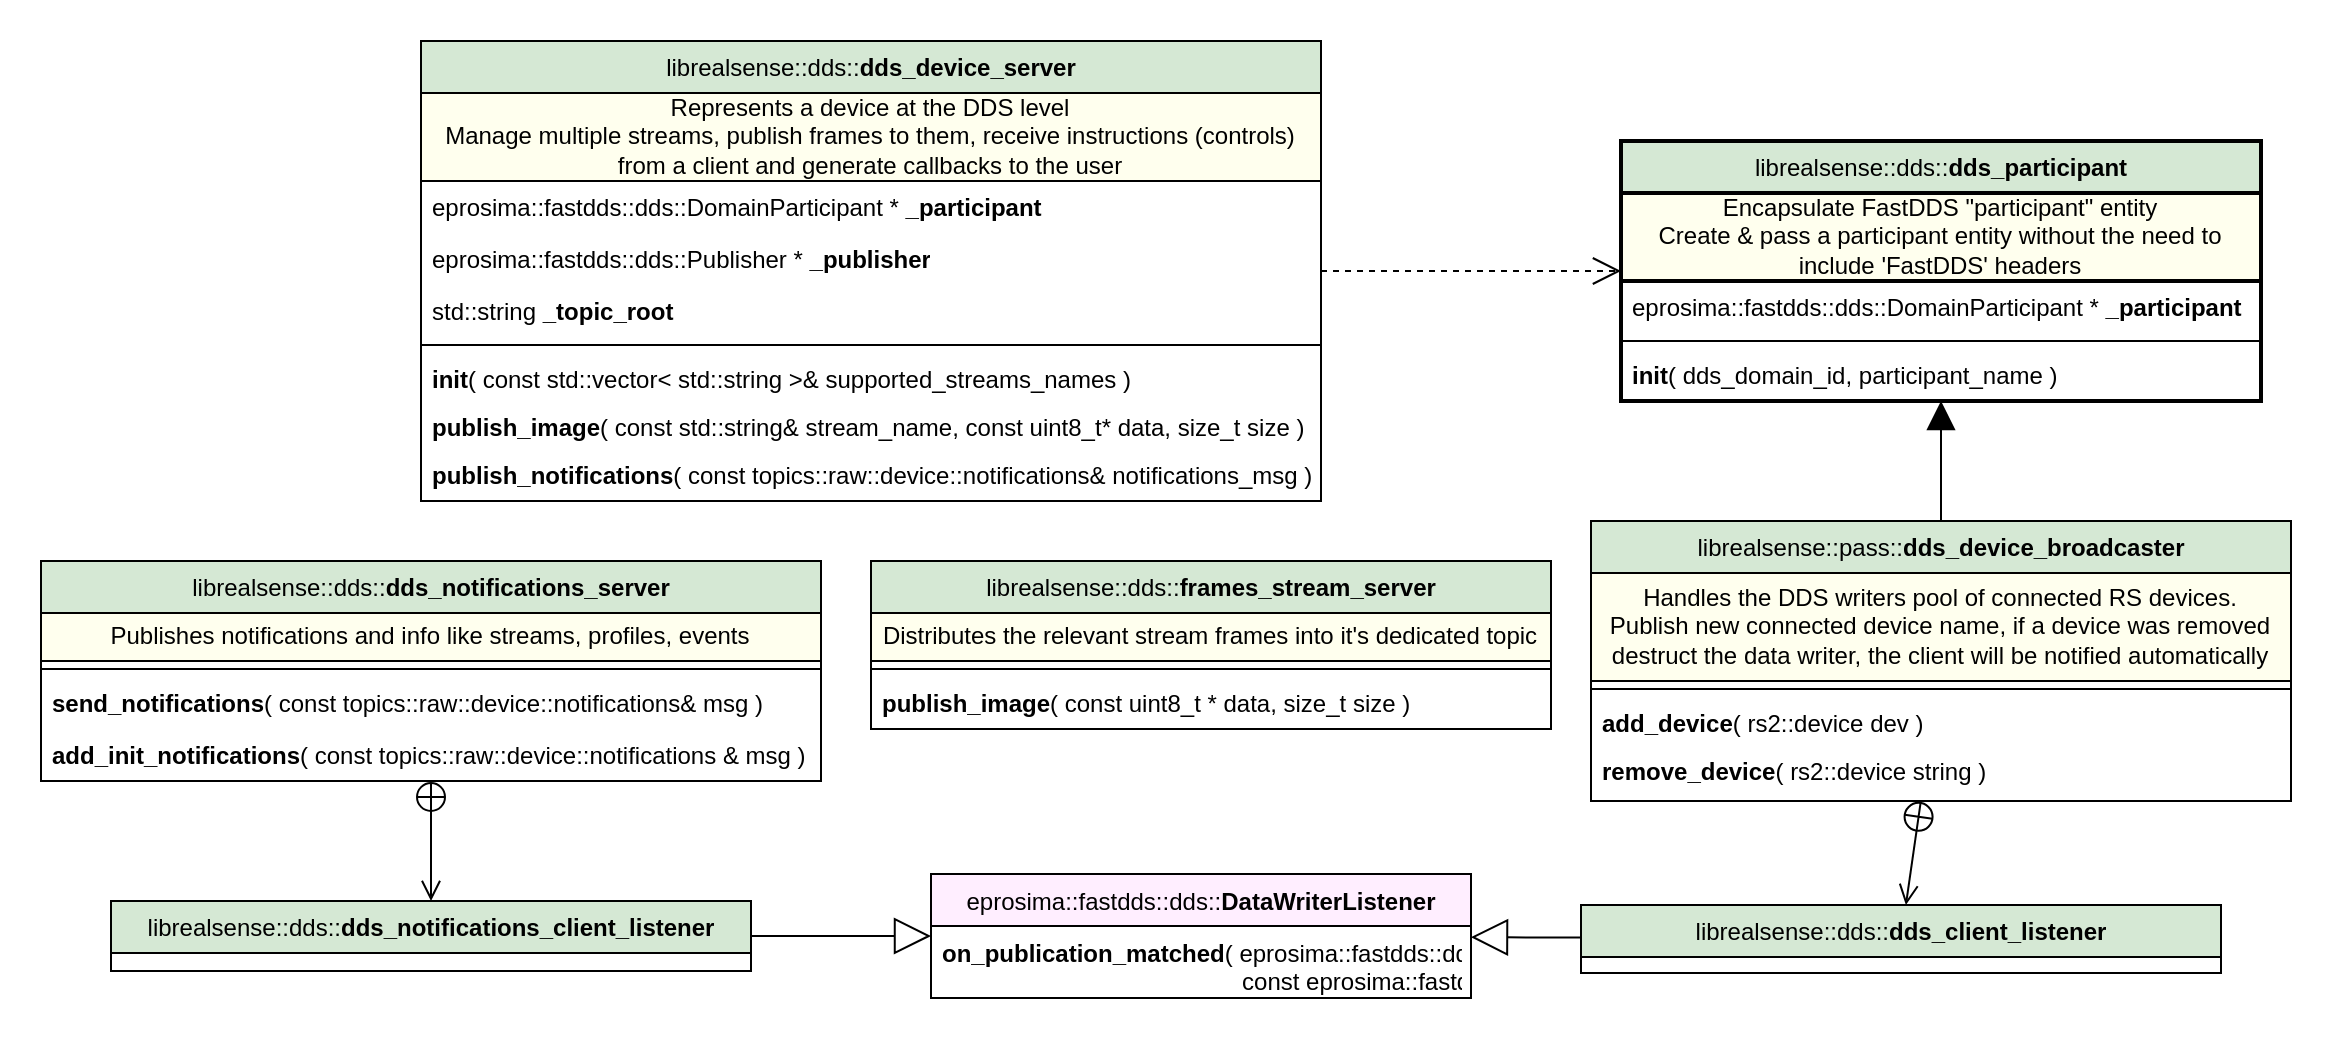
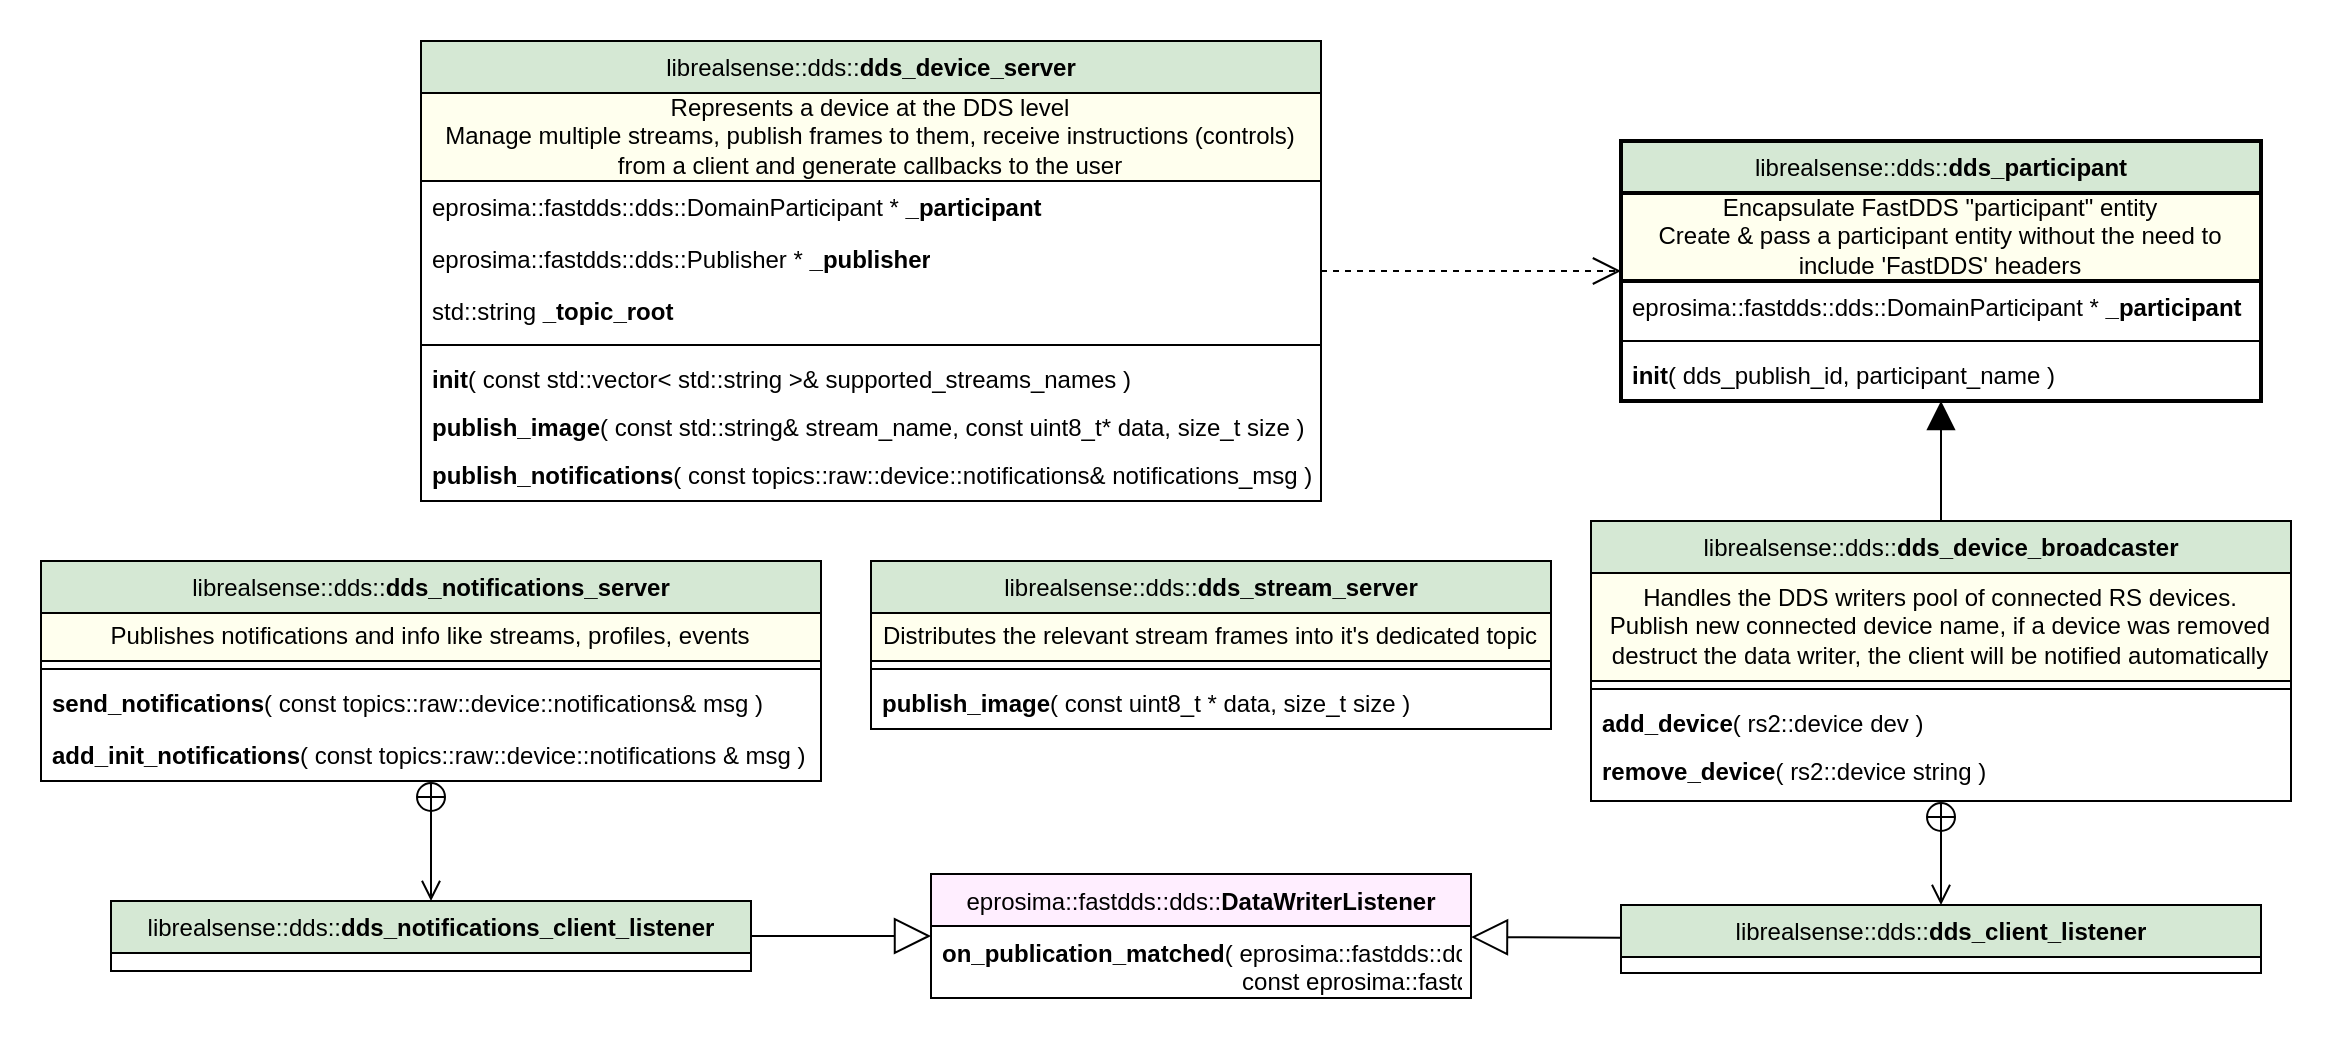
- <mxCell id="6" value="&lt;b&gt;init&lt;/b&gt;( dds_domain_id, participant_name )" style="text;align=left;verticalAlign=top;spacingLeft=4;spacingRight=4;overflow=hidden;rotatable=0;points=[[0,0.5],[1,0.5]];portConstraint=eastwest;html=1;" parent="2" vertex="1"><mxGeometry y="104" width="320" height="24" as="geometry" /></mxCell>
+ <mxCell id="6" value="&lt;b&gt;init&lt;/b&gt;( dds_publish_id, participant_name )" style="text;align=left;verticalAlign=top;spacingLeft=4;spacingRight=4;overflow=hidden;rotatable=0;points=[[0,0.5],[1,0.5]];portConstraint=eastwest;html=1;" parent="2" vertex="1"><mxGeometry y="104" width="320" height="24" as="geometry" /></mxCell>
- <mxCell id="27" value="librealsense::pass::&lt;b&gt;dds_device_broadcaster&lt;/b&gt;" style="swimlane;fontStyle=0;align=center;verticalAlign=top;childLayout=stackLayout;horizontal=1;startSize=26;horizontalStack=0;resizeParent=1;resizeLast=0;collapsible=1;marginBottom=0;rounded=0;shadow=0;strokeWidth=1;html=1;fillColor=#D5E8D4;" parent="1" vertex="1"><mxGeometry x="795" y="260" width="350" height="140" as="geometry"><mxRectangle x="230" y="140" width="160" height="26" as="alternateBounds" /></mxGeometry></mxCell>
+ <mxCell id="27" value="librealsense::dds::&lt;b&gt;dds_device_broadcaster&lt;/b&gt;" style="swimlane;fontStyle=0;align=center;verticalAlign=top;childLayout=stackLayout;horizontal=1;startSize=26;horizontalStack=0;resizeParent=1;resizeLast=0;collapsible=1;marginBottom=0;rounded=0;shadow=0;strokeWidth=1;html=1;fillColor=#D5E8D4;" parent="1" vertex="1"><mxGeometry x="795" y="260" width="350" height="140" as="geometry"><mxRectangle x="230" y="140" width="160" height="26" as="alternateBounds" /></mxGeometry></mxCell>
- <mxCell id="21" value="librealsense::dds::&lt;b&gt;frames_stream_server&lt;/b&gt;" style="swimlane;fontStyle=0;align=center;verticalAlign=top;childLayout=stackLayout;horizontal=1;startSize=26;horizontalStack=0;resizeParent=1;resizeLast=0;collapsible=1;marginBottom=0;rounded=0;shadow=0;strokeWidth=1;html=1;fillColor=#D5E8D4;" parent="1" vertex="1"><mxGeometry x="435" y="280" width="340" height="84" as="geometry"><mxRectangle x="230" y="140" width="160" height="26" as="alternateBounds" /></mxGeometry></mxCell>
+ <mxCell id="21" value="librealsense::dds::&lt;b&gt;dds_stream_server&lt;/b&gt;" style="swimlane;fontStyle=0;align=center;verticalAlign=top;childLayout=stackLayout;horizontal=1;startSize=26;horizontalStack=0;resizeParent=1;resizeLast=0;collapsible=1;marginBottom=0;rounded=0;shadow=0;strokeWidth=1;html=1;fillColor=#D5E8D4;" parent="1" vertex="1"><mxGeometry x="435" y="280" width="340" height="84" as="geometry"><mxRectangle x="230" y="140" width="160" height="26" as="alternateBounds" /></mxGeometry></mxCell>
- <mxCell id="35" value="librealsense::dds::&lt;b&gt;dds_client_listener&lt;/b&gt;" style="swimlane;fontStyle=0;align=center;verticalAlign=top;childLayout=stackLayout;horizontal=1;startSize=26;horizontalStack=0;resizeParent=1;resizeLast=0;collapsible=1;marginBottom=0;rounded=0;shadow=0;strokeWidth=1;html=1;fillColor=#D5E8D4;" parent="1" vertex="1"><mxGeometry x="790" y="452" width="320" height="34" as="geometry"><mxRectangle x="230" y="140" width="160" height="26" as="alternateBounds" /></mxGeometry></mxCell>
+ <mxCell id="35" value="librealsense::dds::&lt;b&gt;dds_client_listener&lt;/b&gt;" style="swimlane;fontStyle=0;align=center;verticalAlign=top;childLayout=stackLayout;horizontal=1;startSize=26;horizontalStack=0;resizeParent=1;resizeLast=0;collapsible=1;marginBottom=0;rounded=0;shadow=0;strokeWidth=1;html=1;fillColor=#D5E8D4;" parent="1" vertex="1"><mxGeometry x="810" y="452" width="320" height="34" as="geometry"><mxRectangle x="230" y="140" width="160" height="26" as="alternateBounds" /></mxGeometry></mxCell>
